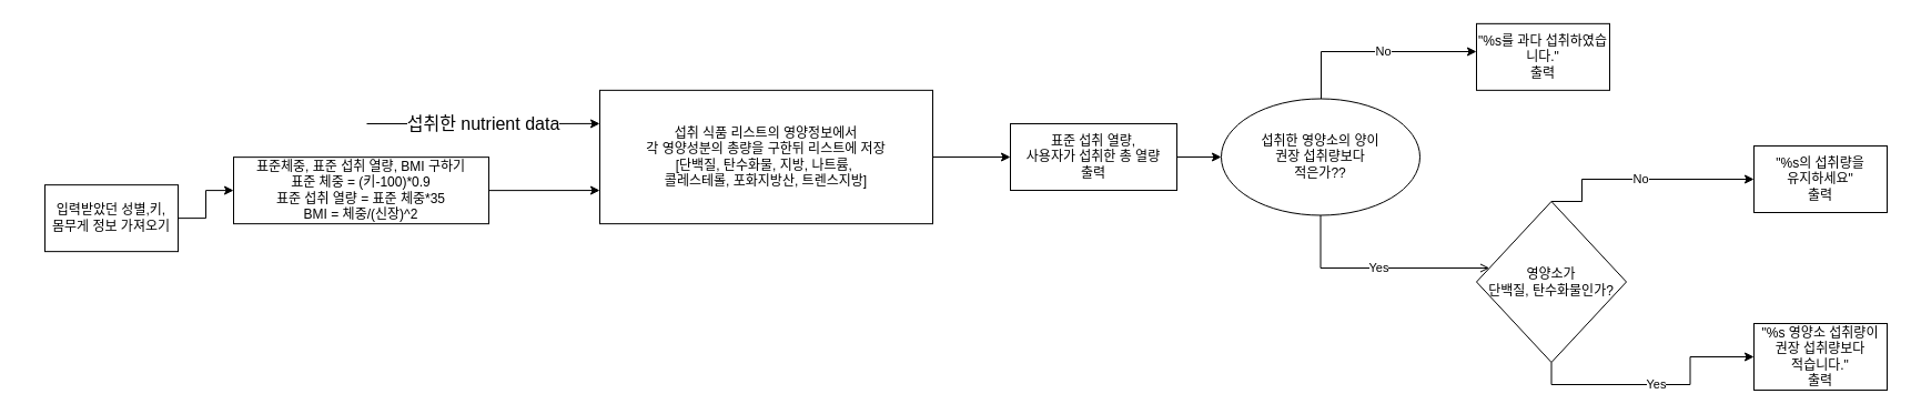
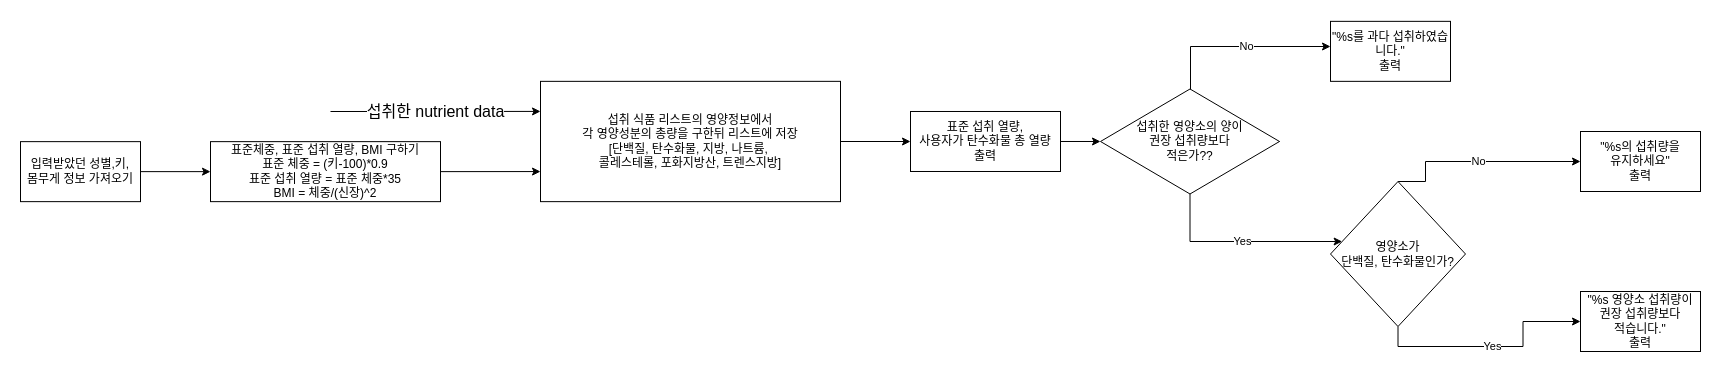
- <mxCell id="11" value="섭취한 영양소의 양이&lt;br&gt;권장 섭취량보다 &lt;br&gt;적은가??" style="ellipse;whiteSpace=wrap;html=1;" parent="1" vertex="1"><mxGeometry x="1100" y="88.49" width="179" height="105" as="geometry" /></mxCell>
+ <mxCell id="11" value="섭취한 영양소의 양이&lt;br&gt;권장 섭취량보다 &lt;br&gt;적은가??" style="rhombus;whiteSpace=wrap;html=1;" parent="1" vertex="1"><mxGeometry x="1100" y="88.49" width="179" height="105" as="geometry" /></mxCell>
- <mxCell id="19" value="표준 섭취 열량,&lt;br&gt;사용자가 섭취한 총 열량&lt;br&gt;출력" style="rounded=0;whiteSpace=wrap;html=1;" parent="1" vertex="1"><mxGeometry x="910" y="110.99" width="150" height="60" as="geometry" /></mxCell>
+ <mxCell id="19" value="표준 섭취 열량,&lt;br&gt;사용자가 탄수화물 총 열량&lt;br&gt;출력" style="rounded=0;whiteSpace=wrap;html=1;" parent="1" vertex="1"><mxGeometry x="910" y="110.99" width="150" height="60" as="geometry" /></mxCell>
- <mxCell id="3" value="입력받았던 성별,키,&lt;br&gt;몸무게 정보 가져오기" style="rounded=0;whiteSpace=wrap;html=1;" parent="1" vertex="1"><mxGeometry x="40" y="166.14" width="120" height="60" as="geometry" /></mxCell>
+ <mxCell id="3" value="입력받았던 성별,키,&lt;br&gt;몸무게 정보 가져오기" style="rounded=0;whiteSpace=wrap;html=1;" parent="1" vertex="1"><mxGeometry x="20" y="141.14" width="120" height="60" as="geometry" /></mxCell>
- <mxCell id="10" value="Yes" style="edgeStyle=orthogonalEdgeStyle;rounded=0;orthogonalLoop=1;jettySize=auto;html=1;exitX=0.5;exitY=1;exitDx=0;exitDy=0;strokeWidth=1;endArrow=open;" parent="1" source="11" target="15" edge="1"><mxGeometry relative="1" as="geometry"><mxPoint x="1350" y="211" as="targetPoint" /><Array as="points"><mxPoint x="1190" y="241" /></Array></mxGeometry></mxCell>
+ <mxCell id="10" value="Yes" style="edgeStyle=orthogonalEdgeStyle;rounded=0;orthogonalLoop=1;jettySize=auto;html=1;exitX=0.5;exitY=1;exitDx=0;exitDy=0;strokeWidth=1;" parent="1" source="11" target="15" edge="1"><mxGeometry relative="1" as="geometry"><mxPoint x="1350" y="211" as="targetPoint" /><Array as="points"><mxPoint x="1190" y="241" /></Array></mxGeometry></mxCell>
